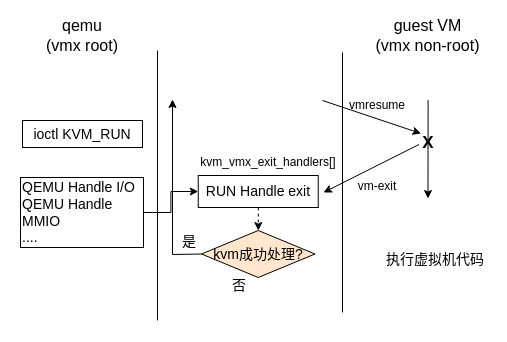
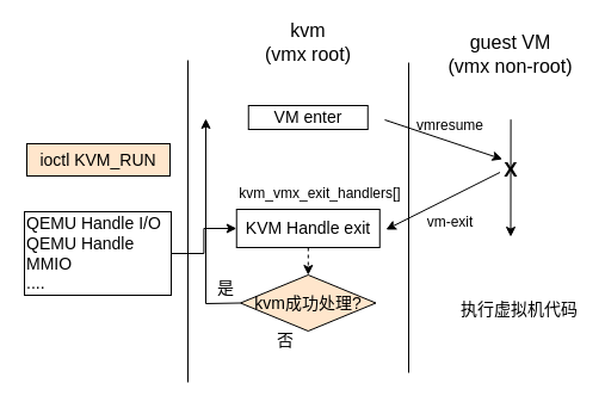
- <mxCell id="4" value="&lt;font style=&quot;font-size: 16px;&quot;&gt;qemu&lt;br&gt;(vmx root)&lt;/font&gt;" style="text;html=1;strokeColor=none;fillColor=none;align=center;verticalAlign=middle;whiteSpace=wrap;rounded=0;" vertex="1" parent="1"><mxGeometry x="42" y="20" width="80" height="30" as="geometry" /></mxCell>
+ <mxCell id="5" value="&lt;font style=&quot;font-size: 16px;&quot;&gt;kvm&lt;br&gt;(vmx root)&lt;/font&gt;" style="text;html=1;strokeColor=none;fillColor=none;align=center;verticalAlign=middle;whiteSpace=wrap;rounded=0;" vertex="1" parent="1"><mxGeometry x="217.75" y="20" width="80" height="30" as="geometry" /></mxCell>
- <mxCell id="6" value="&lt;font style=&quot;font-size: 16px;&quot;&gt;guest VM&lt;br&gt;(vmx non-root)&lt;/font&gt;" style="text;html=1;strokeColor=none;fillColor=none;align=center;verticalAlign=middle;whiteSpace=wrap;rounded=0;" vertex="1" parent="1"><mxGeometry x="370" y="20" width="115" height="30" as="geometry" /></mxCell>
+ <mxCell id="6" value="&lt;font style=&quot;font-size: 16px;&quot;&gt;guest VM&lt;br&gt;(vmx non-root)&lt;/font&gt;" style="text;html=1;strokeColor=none;fillColor=none;align=center;verticalAlign=middle;whiteSpace=wrap;rounded=0;" vertex="1" parent="1"><mxGeometry x="370" y="30" width="115" height="30" as="geometry" /></mxCell>
+ <mxCell id="21" value="&lt;font style=&quot;font-size: 14px;&quot;&gt;VM enter&lt;/font&gt;" style="rounded=0;whiteSpace=wrap;html=1;labelBackgroundColor=none;fontSize=9;fontColor=default;" vertex="1" parent="1"><mxGeometry x="207.75" y="88" width="100" height="20" as="geometry" /></mxCell>
- <mxCell id="19" value="&lt;font style=&quot;font-size: 14px;&quot;&gt;ioctl&amp;nbsp;KVM_RUN&lt;/font&gt;" style="rounded=0;whiteSpace=wrap;html=1;labelBackgroundColor=none;fontSize=9;fontColor=default;" vertex="1" parent="1"><mxGeometry x="22" y="120" width="120" height="27" as="geometry" /></mxCell>
+ <mxCell id="19" value="&lt;font style=&quot;font-size: 14px;&quot;&gt;ioctl&amp;nbsp;KVM_RUN&lt;/font&gt;" style="rounded=0;whiteSpace=wrap;html=1;labelBackgroundColor=none;fontSize=9;fontColor=default;fillColor=#ffe6cc;" vertex="1" parent="1"><mxGeometry x="22" y="120" width="120" height="27" as="geometry" /></mxCell>
- <mxCell id="14" value="&lt;font style=&quot;font-size: 14px;&quot;&gt;RUN Handle exit&lt;/font&gt;" style="rounded=0;whiteSpace=wrap;html=1;labelBackgroundColor=none;fontSize=9;fontColor=default;" vertex="1" parent="1"><mxGeometry x="197.75" y="175" width="120" height="32" as="geometry" /></mxCell>
+ <mxCell id="14" value="&lt;font style=&quot;font-size: 14px;&quot;&gt;KVM Handle exit&lt;/font&gt;" style="rounded=0;whiteSpace=wrap;html=1;labelBackgroundColor=none;fontSize=9;fontColor=default;" vertex="1" parent="1"><mxGeometry x="197.75" y="175" width="120" height="32" as="geometry" /></mxCell>
